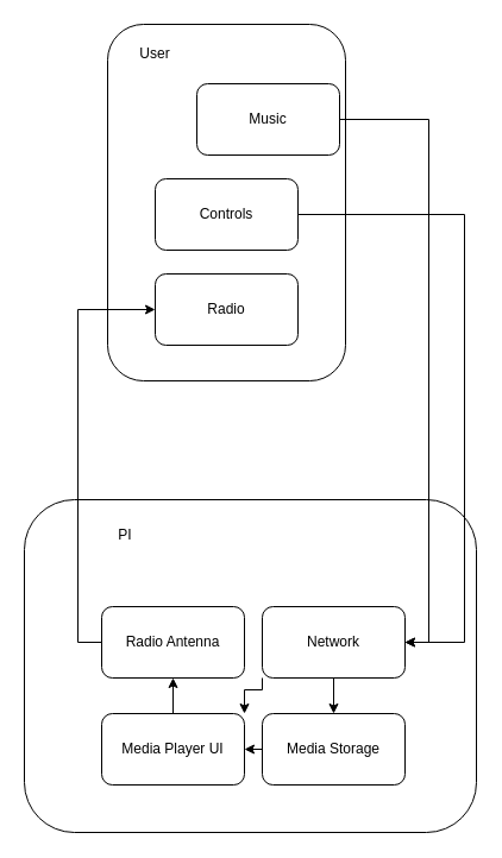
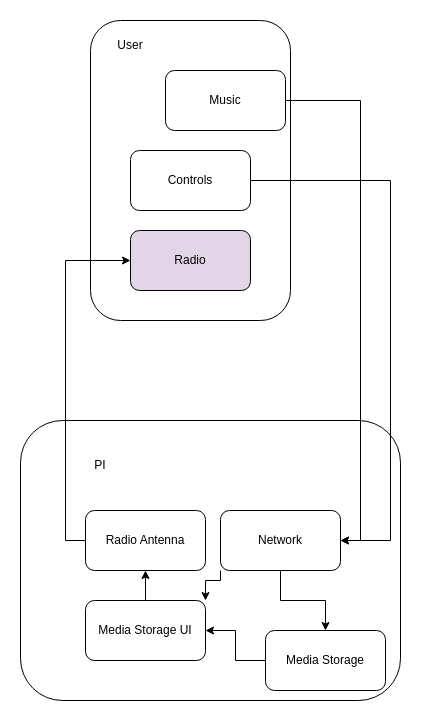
- <mxCell id="4" value="Radio" style="rounded=1;whiteSpace=wrap;html=1;" vertex="1" parent="1"><mxGeometry x="130" y="230" width="120" height="60" as="geometry" /></mxCell>
+ <mxCell id="4" value="Radio" style="rounded=1;whiteSpace=wrap;html=1;fillColor=#e1d5e7;" vertex="1" parent="1"><mxGeometry x="130" y="230" width="120" height="60" as="geometry" /></mxCell>
- <mxCell id="19" value="PI" style="text;html=1;align=center;verticalAlign=middle;whiteSpace=wrap;rounded=0;" vertex="1" parent="1"><mxGeometry x="75" y="435" width="60" height="30" as="geometry" /></mxCell>
+ <mxCell id="19" value="PI" style="text;html=1;align=center;verticalAlign=middle;whiteSpace=wrap;rounded=0;" vertex="1" parent="1"><mxGeometry x="70" y="450" width="60" height="30" as="geometry" /></mxCell>
- <mxCell id="8" value="Media Player UI" style="rounded=1;whiteSpace=wrap;html=1;" vertex="1" parent="1"><mxGeometry x="85" y="600" width="120" height="60" as="geometry" /></mxCell>
+ <mxCell id="8" value="Media Storage UI" style="rounded=1;whiteSpace=wrap;html=1;" vertex="1" parent="1"><mxGeometry x="85" y="600" width="120" height="60" as="geometry" /></mxCell>
- <mxCell id="6" value="Media Storage" style="rounded=1;whiteSpace=wrap;html=1;" vertex="1" parent="1"><mxGeometry x="220" y="600" width="120" height="60" as="geometry" /></mxCell>
+ <mxCell id="6" value="Media Storage" style="rounded=1;whiteSpace=wrap;html=1;" vertex="1" parent="1"><mxGeometry x="265" y="630" width="120" height="60" as="geometry" /></mxCell>
